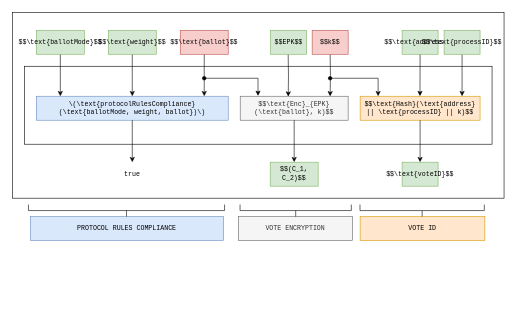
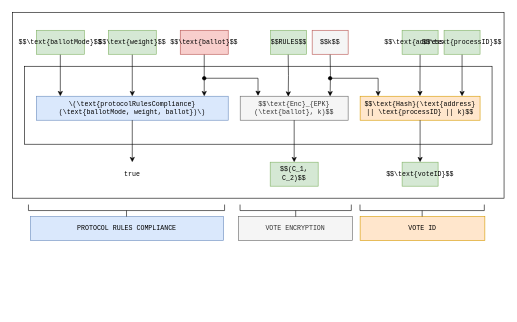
- <mxCell id="32" value="&lt;div style=&quot;font-size: 11px;&quot;&gt;$$EPK$$&lt;/div&gt;" style="rounded=0;whiteSpace=wrap;html=1;fontSize=11;fillColor=#d5e8d4;strokeColor=#82b366;fontFamily=Courier New;" parent="1" vertex="1"><mxGeometry x="450.66" y="50" width="60" height="40" as="geometry" /></mxCell>
+ <mxCell id="32" value="&lt;div style=&quot;font-size: 11px;&quot;&gt;$$RULES$$&lt;/div&gt;" style="rounded=0;whiteSpace=wrap;html=1;fontSize=11;fillColor=#d5e8d4;strokeColor=#82b366;fontFamily=Courier New;" parent="1" vertex="1"><mxGeometry x="450.66" y="50" width="60" height="40" as="geometry" /></mxCell>
- <mxCell id="31" value="$$k$$" style="rounded=0;whiteSpace=wrap;html=1;fontSize=11;fillColor=#f8cecc;strokeColor=#b85450;fontFamily=Courier New;" parent="1" vertex="1"><mxGeometry x="520" y="50" width="60" height="40" as="geometry" /></mxCell>
+ <mxCell id="31" value="$$k$$" style="rounded=0;whiteSpace=wrap;html=1;fontSize=11;fillColor=#f5f5f5;strokeColor=#b85450;fontFamily=Courier New;" parent="1" vertex="1"><mxGeometry x="520" y="50" width="60" height="40" as="geometry" /></mxCell>
